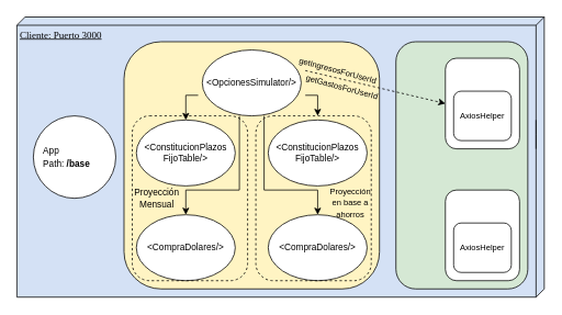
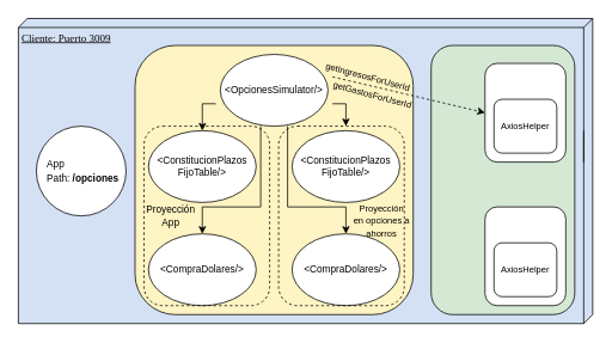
- <mxCell id="2" value="Cliente: Puerto 3000" style="verticalAlign=top;align=left;spacingTop=8;spacingLeft=2;spacingRight=12;shape=cube;size=10;direction=south;fontStyle=4;html=1;rounded=0;shadow=0;comic=0;labelBackgroundColor=none;strokeWidth=1;fontFamily=Verdana;fontSize=12;fillColor=#D4E1F5;" vertex="1" parent="1"><mxGeometry x="20" y="20" width="640" height="340" as="geometry" /></mxCell>
+ <mxCell id="2" value="Cliente: Puerto 3009" style="verticalAlign=top;align=left;spacingTop=8;spacingLeft=2;spacingRight=12;shape=cube;size=10;direction=south;fontStyle=4;html=1;rounded=0;shadow=0;comic=0;labelBackgroundColor=none;strokeWidth=1;fontFamily=Verdana;fontSize=12;fillColor=#D4E1F5;" vertex="1" parent="1"><mxGeometry x="20" y="20" width="640" height="340" as="geometry" /></mxCell>
- <mxCell id="5" value="&lt;font style=&quot;font-size: 11px;&quot;&gt;App&lt;br&gt;Path: &lt;b&gt;/base&lt;/b&gt;&lt;/font&gt;" style="text;html=1;strokeColor=none;fillColor=none;align=left;verticalAlign=middle;whiteSpace=wrap;rounded=0;" vertex="1" parent="1"><mxGeometry x="50" y="175" width="100" height="30" as="geometry" /></mxCell>
+ <mxCell id="5" value="&lt;font style=&quot;font-size: 11px;&quot;&gt;App&lt;br&gt;Path: &lt;b&gt;/opciones&lt;/b&gt;&lt;/font&gt;" style="text;html=1;strokeColor=none;fillColor=none;align=left;verticalAlign=middle;whiteSpace=wrap;rounded=0;" vertex="1" parent="1"><mxGeometry x="50" y="175" width="100" height="30" as="geometry" /></mxCell>
- <mxCell id="33" value="&lt;font style=&quot;font-size: 11px;&quot;&gt;Proyección&lt;br&gt;Mensual&lt;/font&gt;" style="text;html=1;strokeColor=none;fillColor=none;align=center;verticalAlign=middle;whiteSpace=wrap;rounded=0;dashed=1;fontSize=12;" vertex="1" parent="1"><mxGeometry x="160" y="225" width="60" height="30" as="geometry" /></mxCell>
+ <mxCell id="33" value="&lt;font style=&quot;font-size: 11px;&quot;&gt;Proyección&lt;br&gt;App&lt;/font&gt;" style="text;html=1;strokeColor=none;fillColor=none;align=center;verticalAlign=middle;whiteSpace=wrap;rounded=0;dashed=1;fontSize=12;" vertex="1" parent="1"><mxGeometry x="160" y="225" width="60" height="30" as="geometry" /></mxCell>
- <mxCell id="34" value="&lt;font style=&quot;font-size: 10px;&quot;&gt;Proyección&lt;br&gt;en base a ahorros&lt;/font&gt;" style="text;html=1;strokeColor=none;fillColor=none;align=center;verticalAlign=middle;whiteSpace=wrap;rounded=0;dashed=1;fontSize=12;" vertex="1" parent="1"><mxGeometry x="390" y="230" width="70" height="30" as="geometry" /></mxCell>
+ <mxCell id="34" value="&lt;font style=&quot;font-size: 10px;&quot;&gt;Proyección&lt;br&gt;en opciones a ahorros&lt;/font&gt;" style="text;html=1;strokeColor=none;fillColor=none;align=center;verticalAlign=middle;whiteSpace=wrap;rounded=0;dashed=1;fontSize=12;" vertex="1" parent="1"><mxGeometry x="390" y="230" width="70" height="30" as="geometry" /></mxCell>
